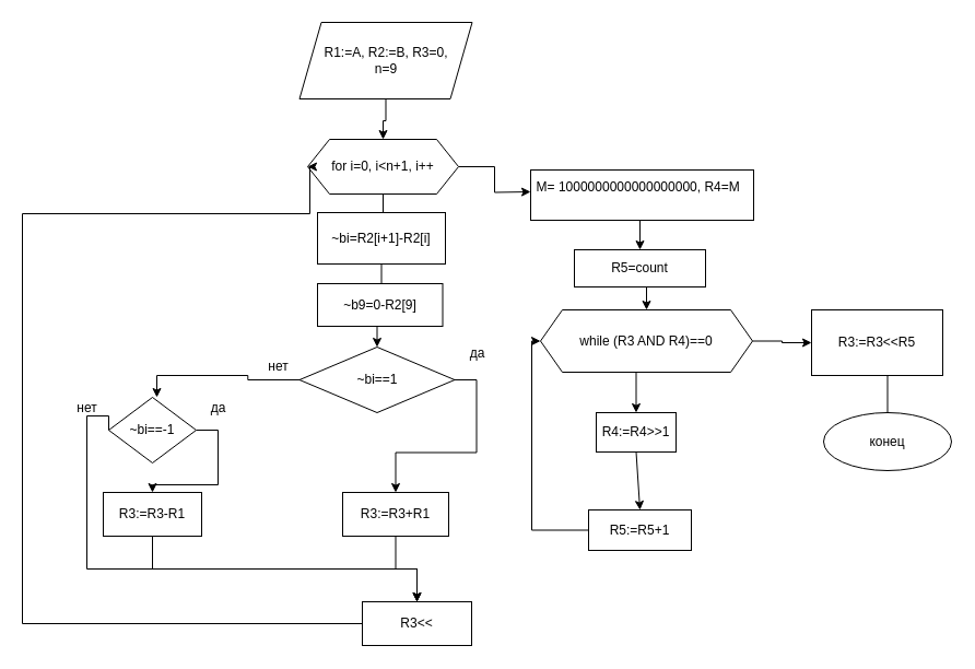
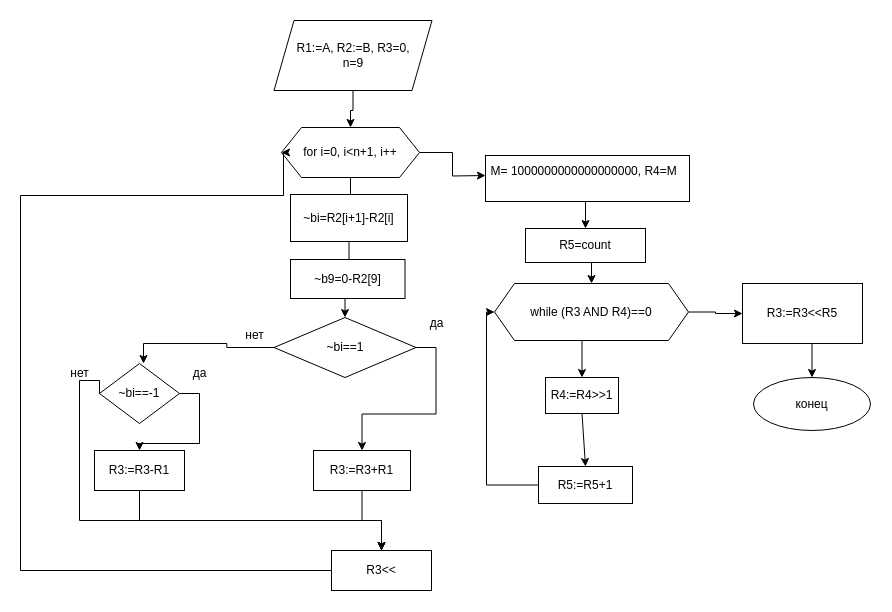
- <mxCell id="37" style="edgeStyle=orthogonalEdgeStyle;rounded=0;orthogonalLoop=1;jettySize=auto;html=1;exitX=0.5;exitY=1;exitDx=0;exitDy=0;entryX=0.5;entryY=0;entryDx=0;entryDy=0;endArrow=none;" edge="1" parent="1" source="38" target="39"><mxGeometry relative="1" as="geometry" /></mxCell>
+ <mxCell id="37" style="edgeStyle=orthogonalEdgeStyle;rounded=0;orthogonalLoop=1;jettySize=auto;html=1;exitX=0.5;exitY=1;exitDx=0;exitDy=0;entryX=0.5;entryY=0;entryDx=0;entryDy=0;" edge="1" parent="1" source="38" target="39"><mxGeometry relative="1" as="geometry" /></mxCell>
